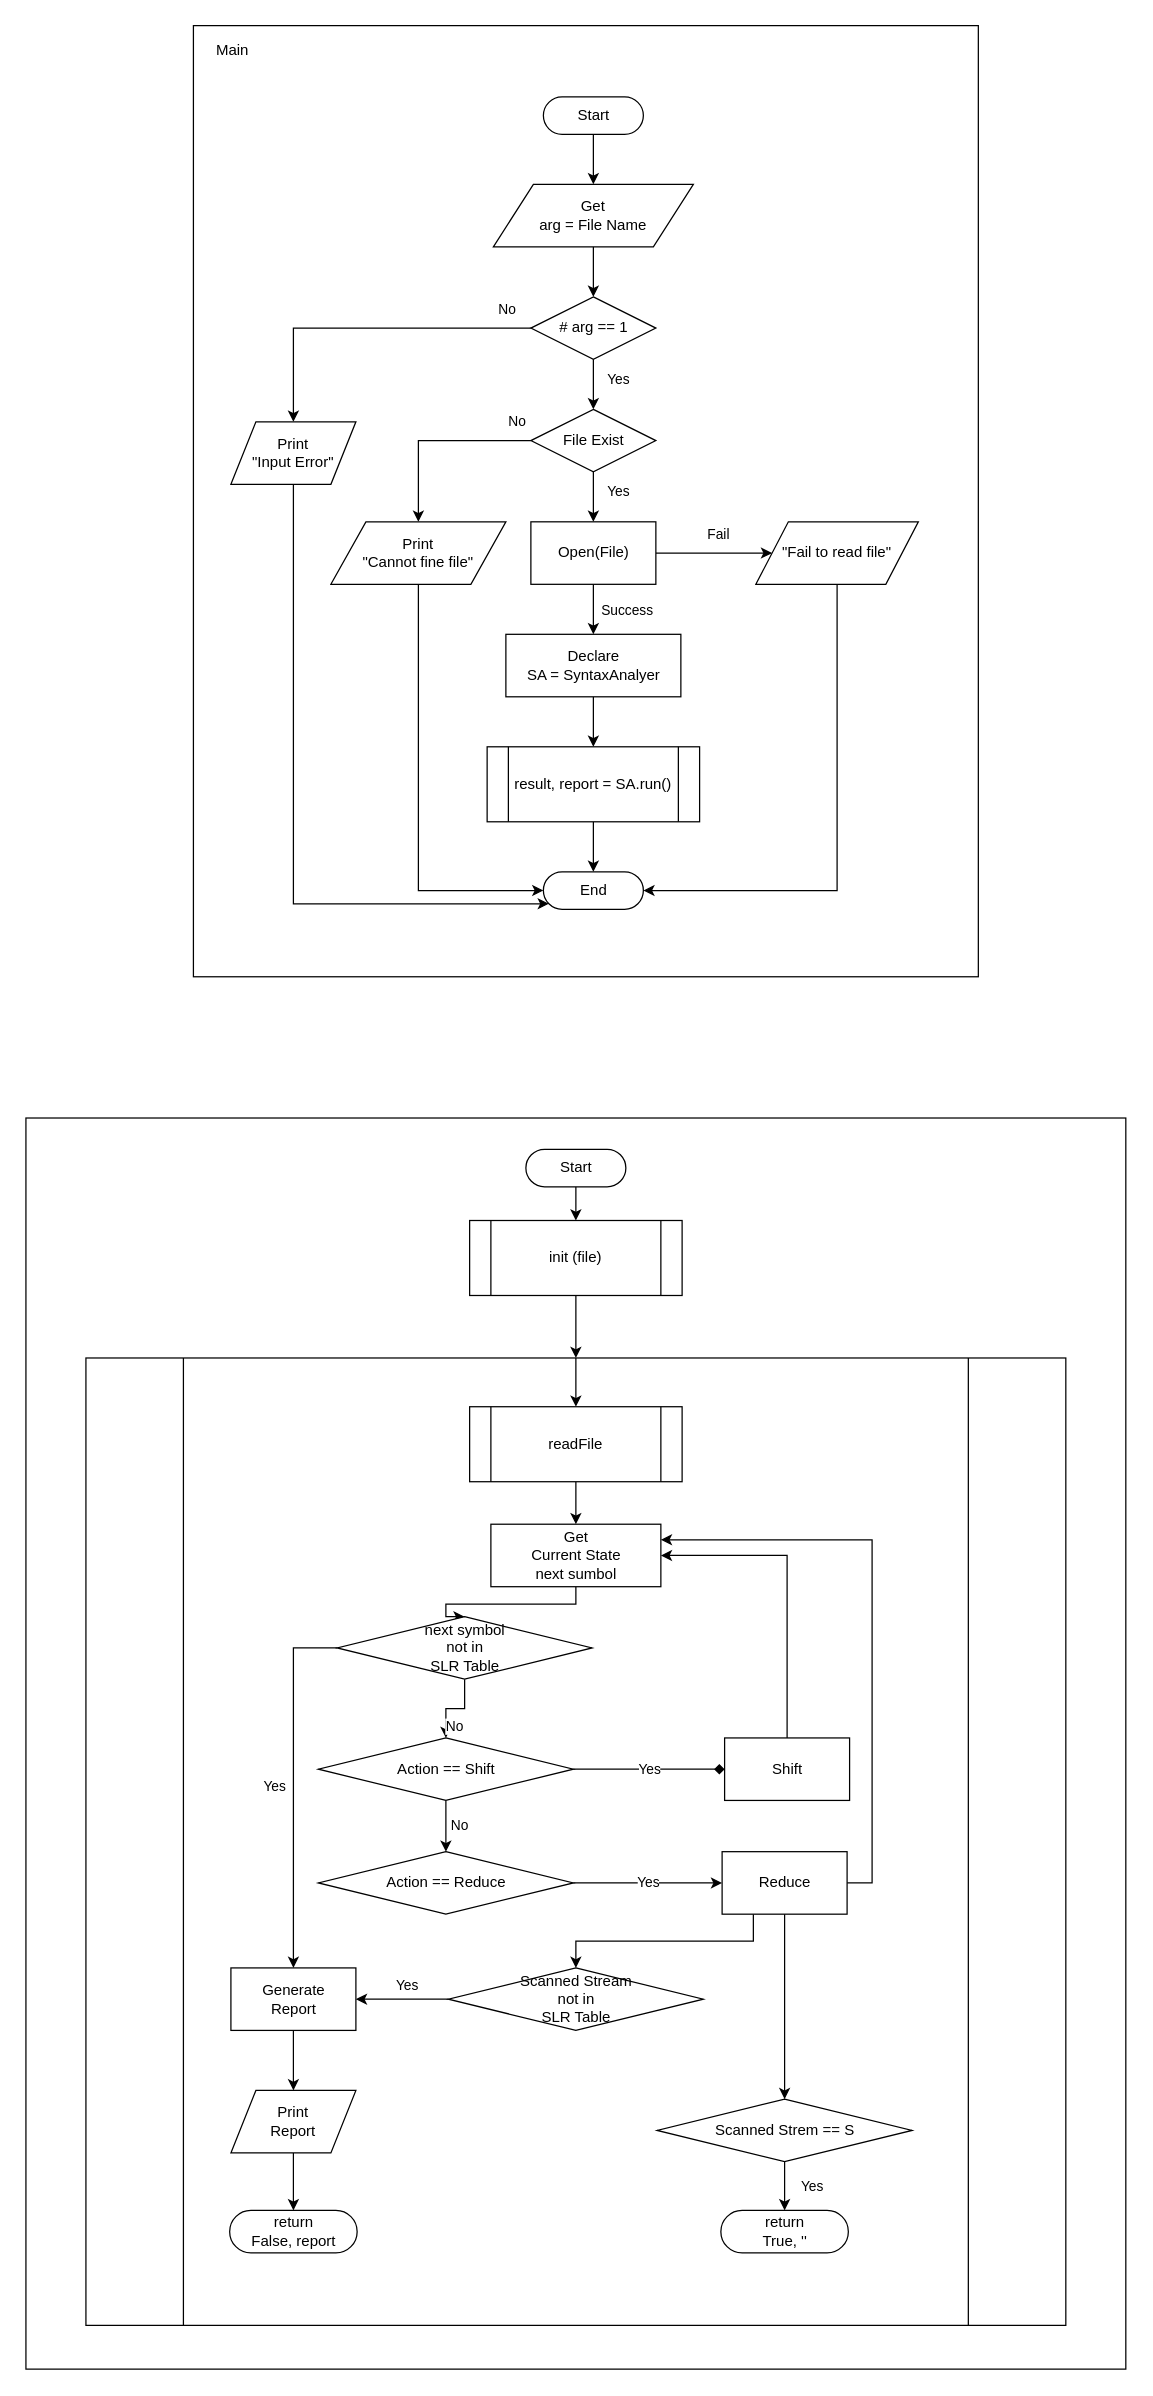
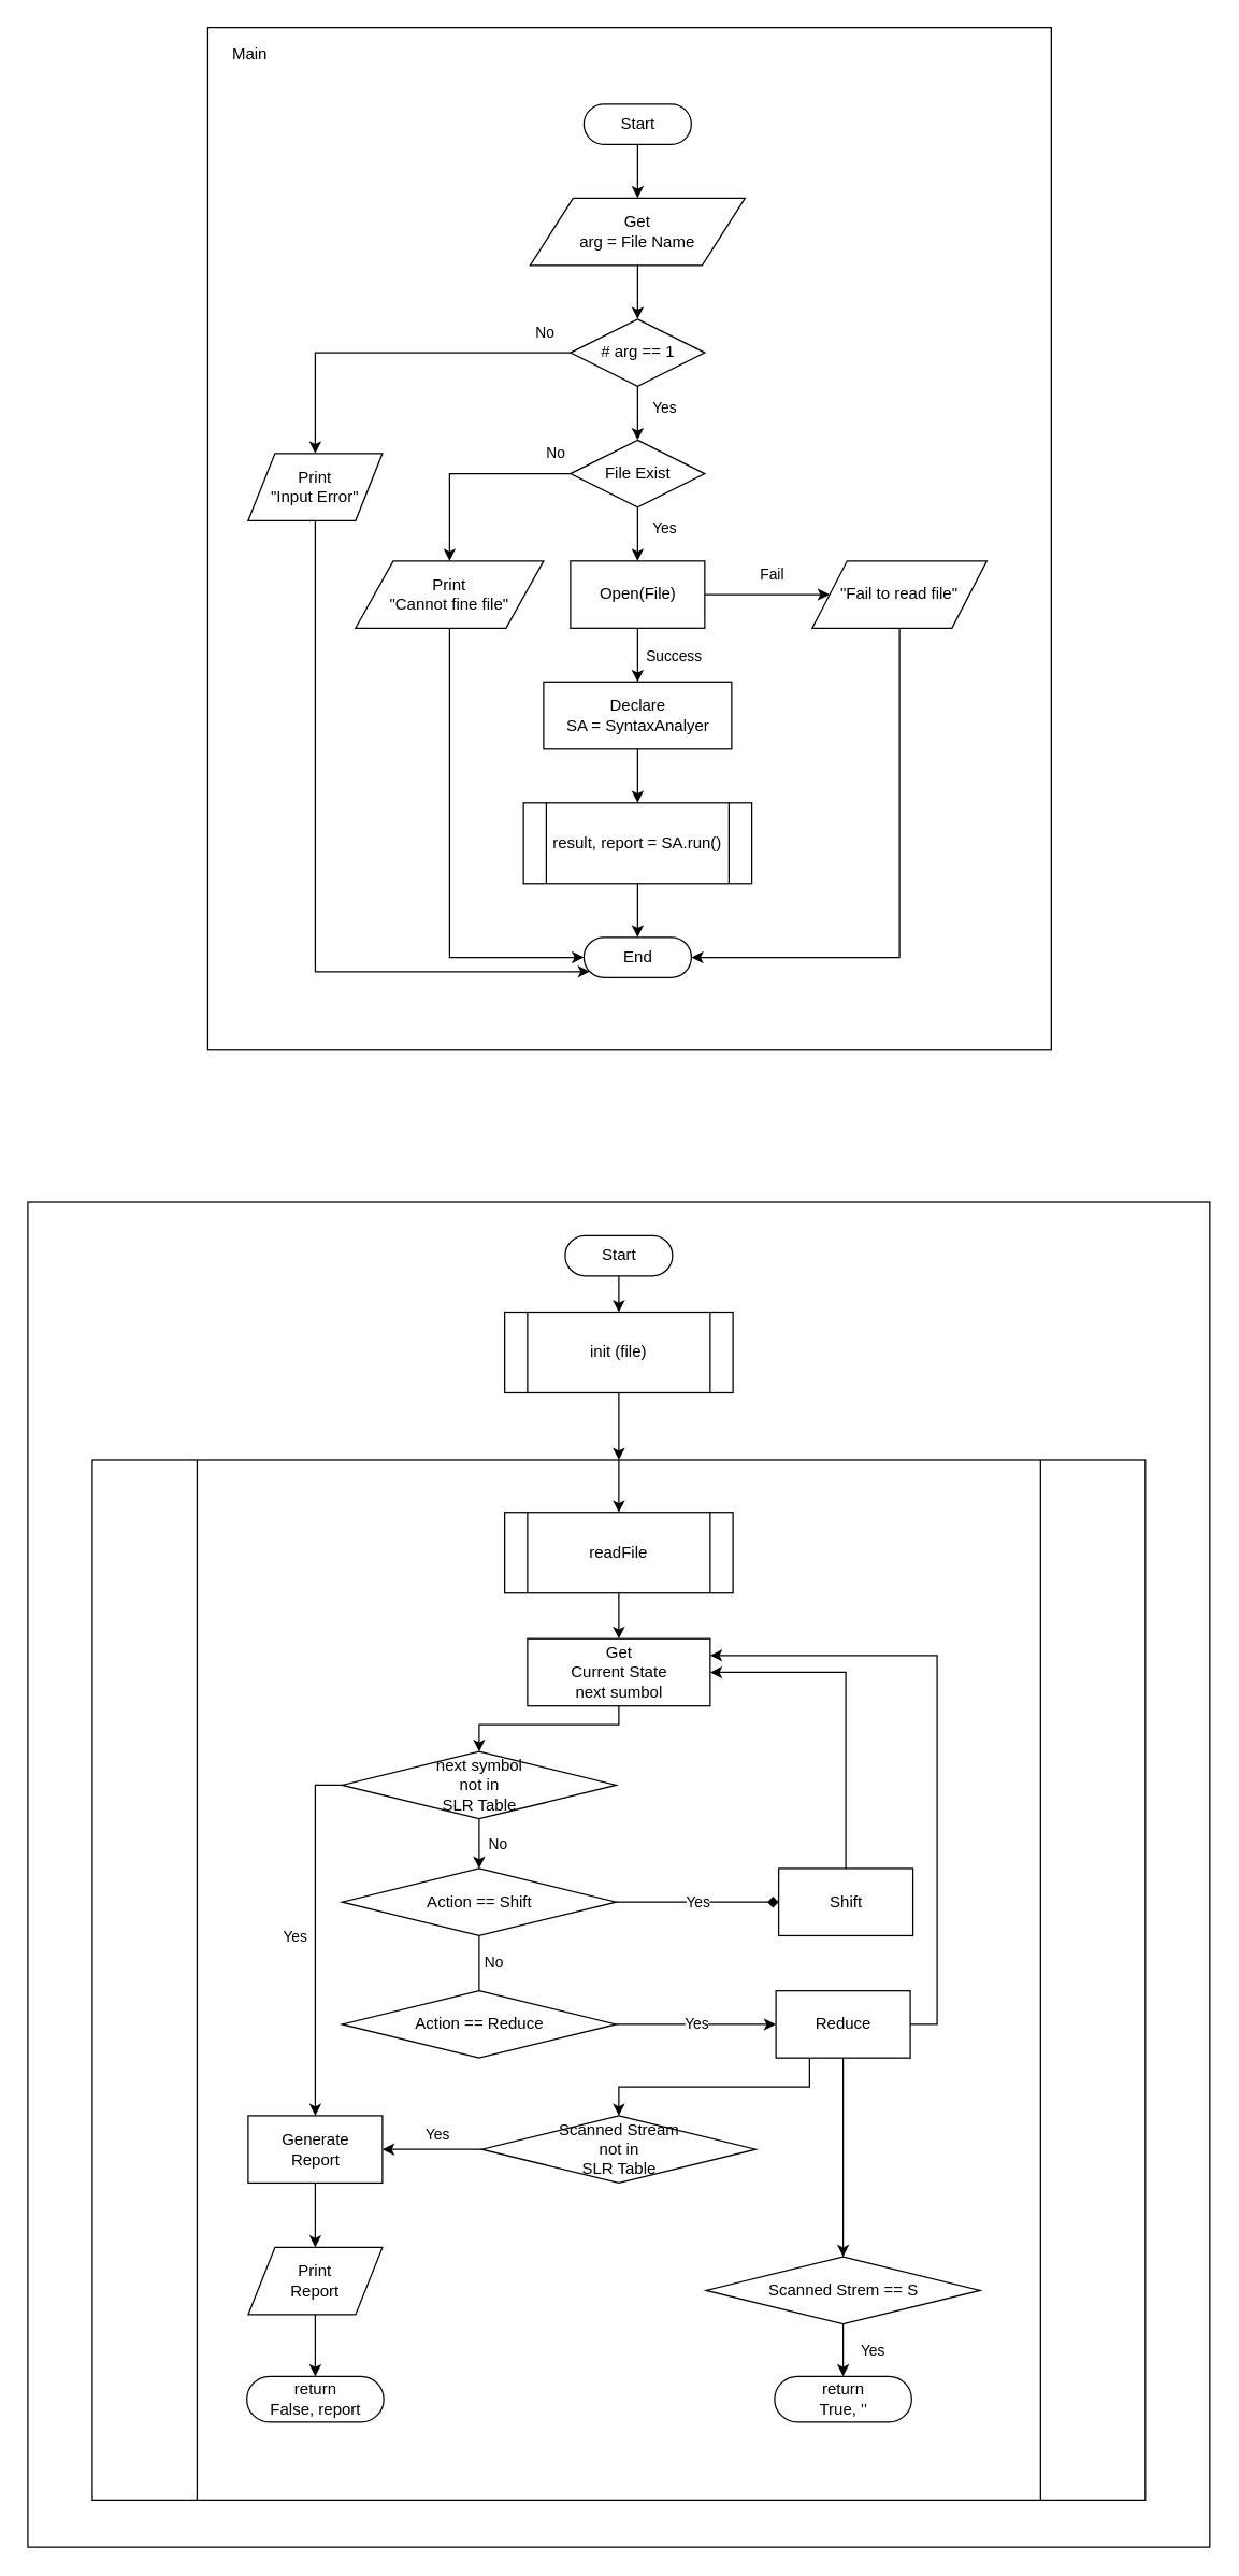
- <mxCell id="41" value="next symbol &lt;br&gt;not in&lt;br&gt;SLR Table" style="shape=rhombus;html=1;dashed=0;whitespace=wrap;perimeter=rhombusPerimeter;" vertex="1" parent="1"><mxGeometry x="269" y="1293" width="204" height="50" as="geometry" /></mxCell>
+ <mxCell id="41" value="next symbol &lt;br&gt;not in&lt;br&gt;SLR Table" style="shape=rhombus;html=1;dashed=0;whitespace=wrap;perimeter=rhombusPerimeter;" vertex="1" parent="1"><mxGeometry x="254" y="1303" width="204" height="50" as="geometry" /></mxCell>
- <mxCell id="43" value="No" style="edgeStyle=orthogonalEdgeStyle;rounded=0;orthogonalLoop=1;jettySize=auto;html=1;exitX=0.5;exitY=1;exitDx=0;exitDy=0;entryX=0.5;entryY=0;entryDx=0;entryDy=0;" edge="1" parent="1" source="45" target="47"><mxGeometry x="-0.024" y="11" relative="1" as="geometry"><mxPoint as="offset" /></mxGeometry></mxCell>
+ <mxCell id="43" value="No" style="edgeStyle=orthogonalEdgeStyle;rounded=0;orthogonalLoop=1;jettySize=auto;html=1;exitX=0.5;exitY=1;exitDx=0;exitDy=0;entryX=0.5;entryY=0;entryDx=0;entryDy=0;endArrow=none;" edge="1" parent="1" source="45" target="47"><mxGeometry x="-0.024" y="11" relative="1" as="geometry"><mxPoint as="offset" /></mxGeometry></mxCell>
